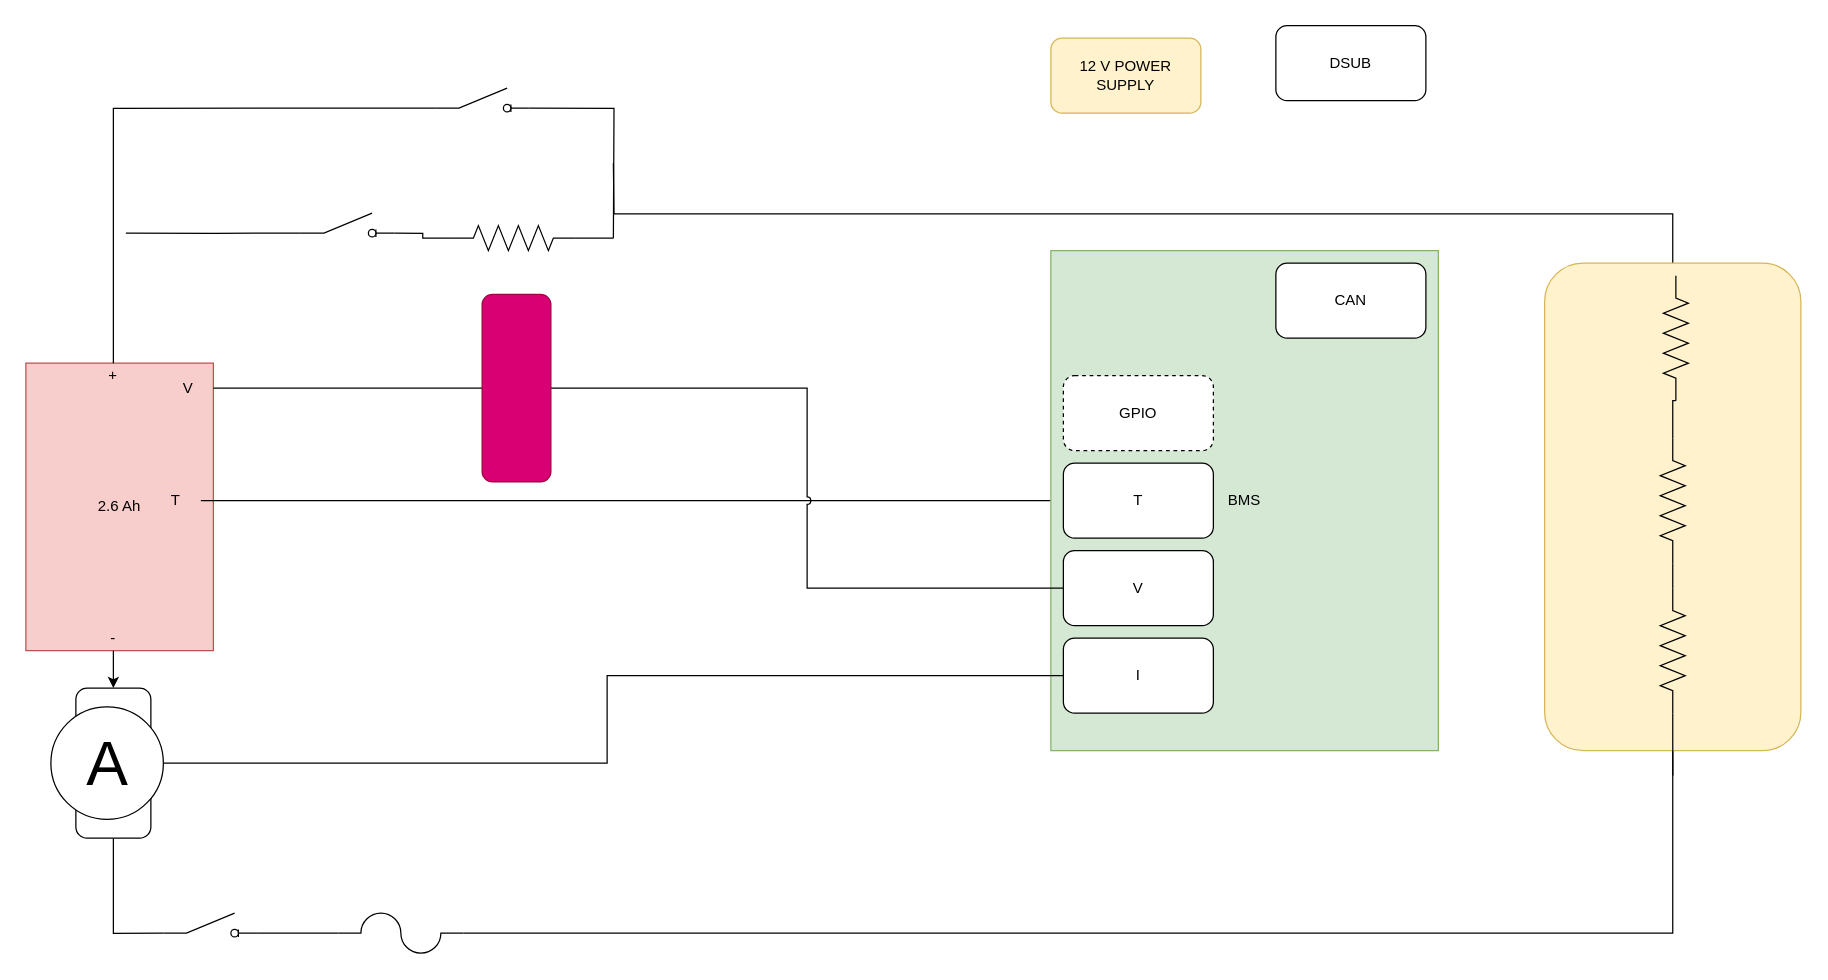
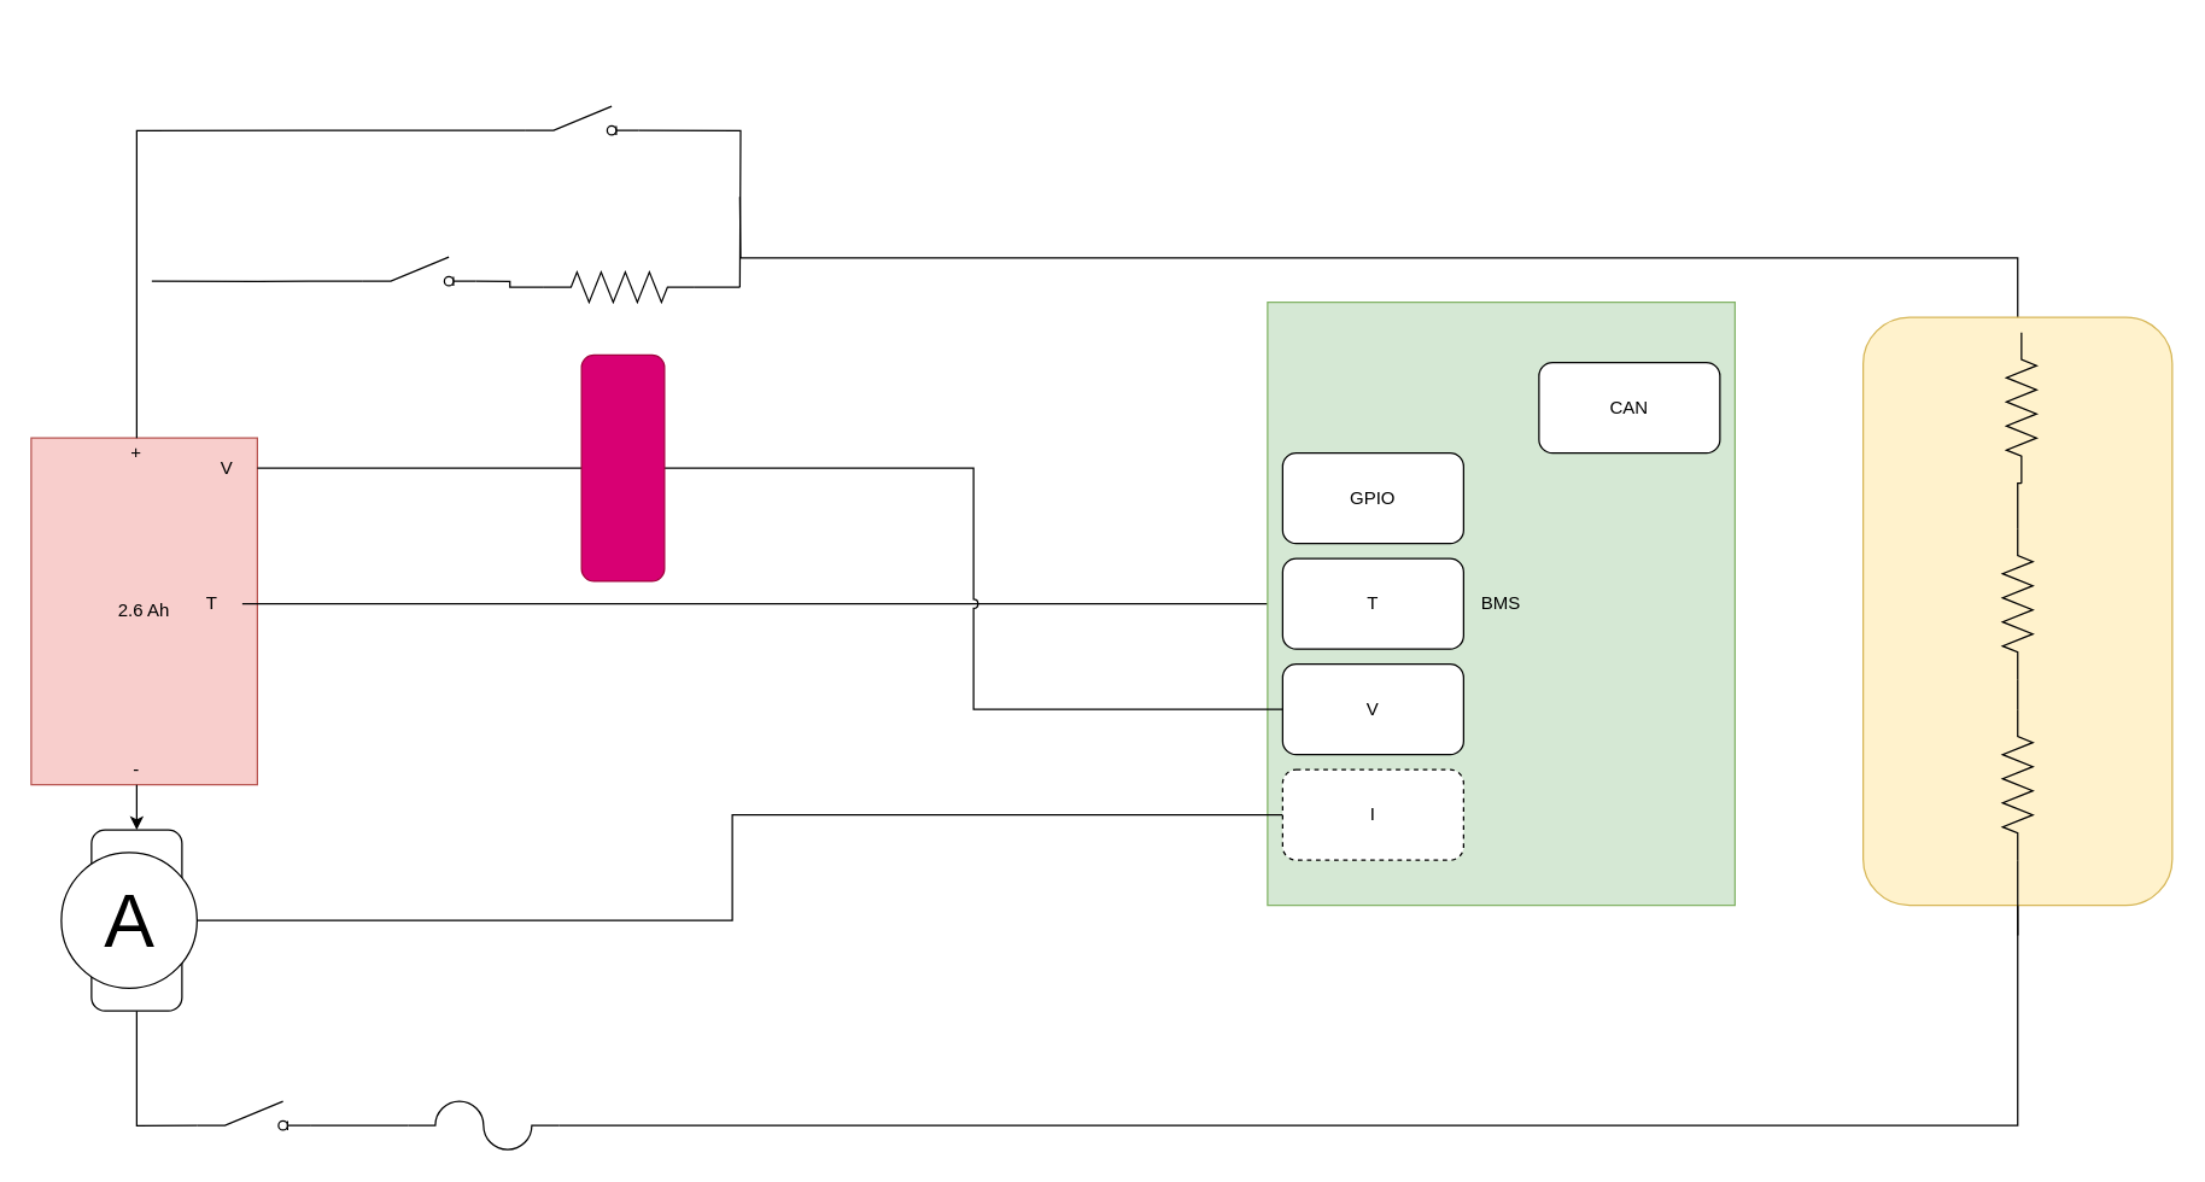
- <mxCell id="37" value="DSUB" style="rounded=1;whiteSpace=wrap;html=1;" vertex="1" parent="1"><mxGeometry x="1020" y="20" width="120" height="60" as="geometry" /></mxCell>
- <mxCell id="18" value="12 V POWER SUPPLY" style="rounded=1;whiteSpace=wrap;html=1;fillColor=#fff2cc;strokeColor=#d6b656;" vertex="1" parent="1"><mxGeometry x="840" y="30" width="120" height="60" as="geometry" /></mxCell>
- <mxCell id="12" value="CAN" style="rounded=1;whiteSpace=wrap;html=1;" vertex="1" parent="1"><mxGeometry x="1020" y="210" width="120" height="60" as="geometry" /></mxCell>
+ <mxCell id="12" value="CAN" style="rounded=1;whiteSpace=wrap;html=1;" vertex="1" parent="1"><mxGeometry x="1020" y="240" width="120" height="60" as="geometry" /></mxCell>
- <mxCell id="11" value="GPIO" style="rounded=1;whiteSpace=wrap;html=1;dashed=1;" vertex="1" parent="1"><mxGeometry x="850" y="300" width="120" height="60" as="geometry" /></mxCell>
+ <mxCell id="11" value="GPIO" style="rounded=1;whiteSpace=wrap;html=1;" vertex="1" parent="1"><mxGeometry x="850" y="300" width="120" height="60" as="geometry" /></mxCell>
- <mxCell id="16" value="I" style="rounded=1;whiteSpace=wrap;html=1;" vertex="1" parent="1"><mxGeometry x="850" y="510" width="120" height="60" as="geometry" /></mxCell>
+ <mxCell id="16" value="I" style="rounded=1;whiteSpace=wrap;html=1;dashed=1;" vertex="1" parent="1"><mxGeometry x="850" y="510" width="120" height="60" as="geometry" /></mxCell>
